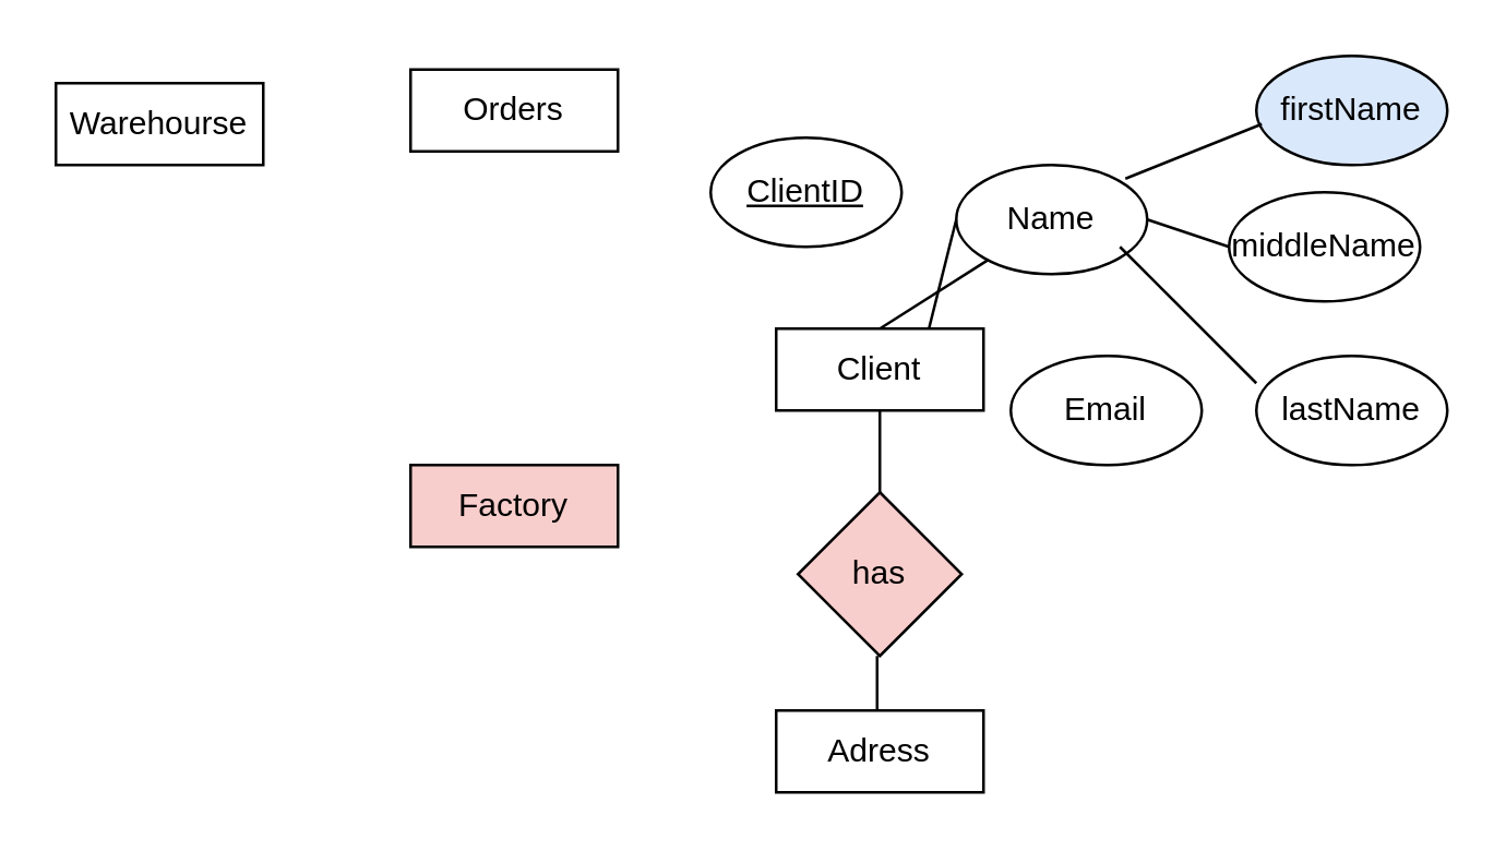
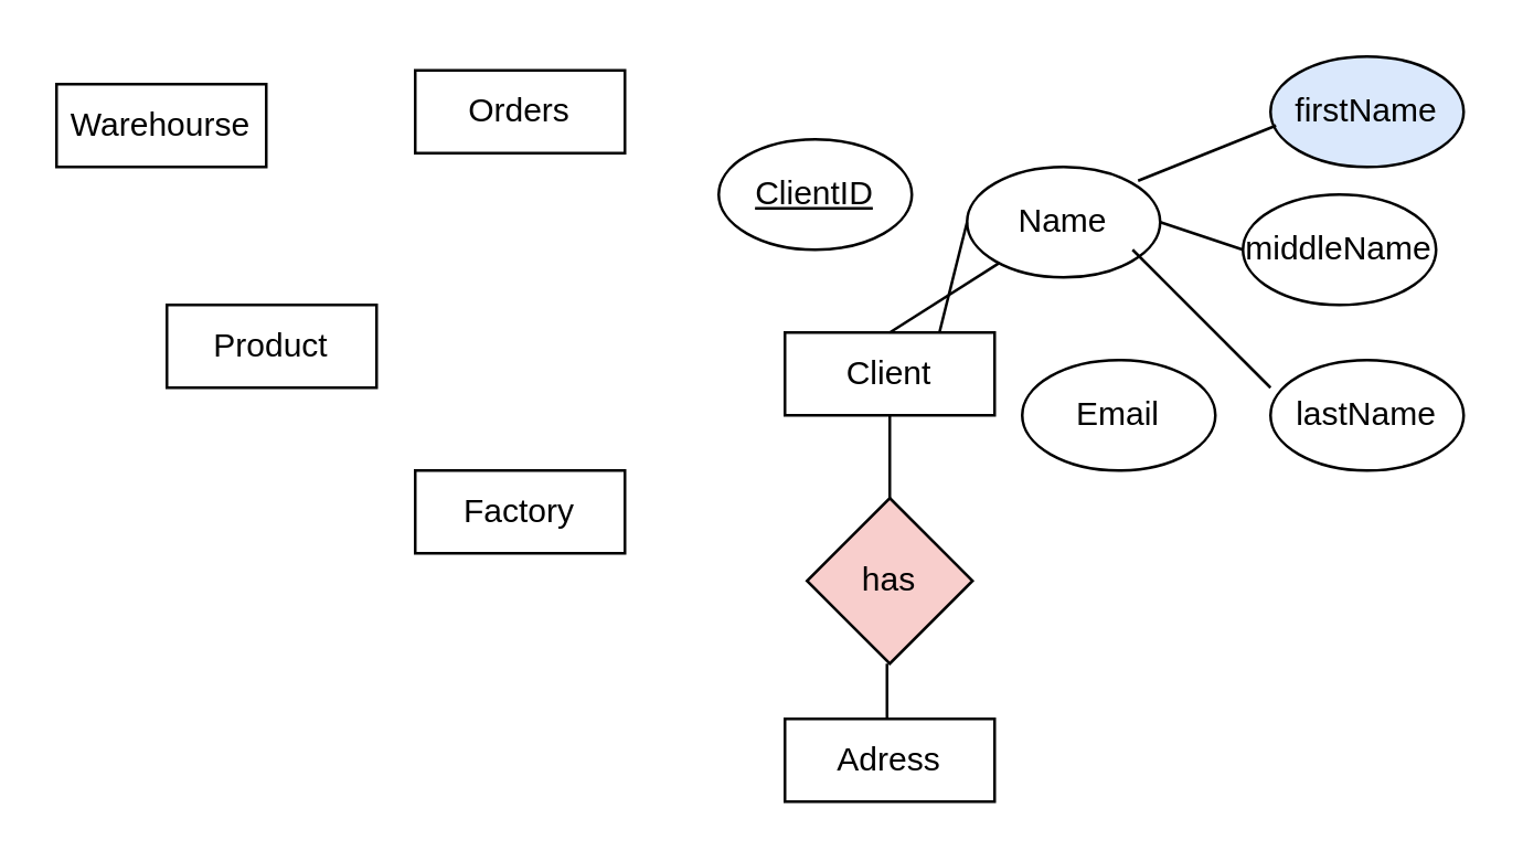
+ <mxCell id="15" value="Product" style="rounded=0;whiteSpace=wrap;html=1;" vertex="1" parent="1"><mxGeometry x="60" y="110" width="76" height="30" as="geometry" /></mxCell>
- <mxCell id="14" value="Factory" style="rounded=0;whiteSpace=wrap;html=1;fillColor=#f8cecc;" vertex="1" parent="1"><mxGeometry x="150" y="170" width="76" height="30" as="geometry" /></mxCell>
+ <mxCell id="14" value="Factory" style="rounded=0;whiteSpace=wrap;html=1;" vertex="1" parent="1"><mxGeometry x="150" y="170" width="76" height="30" as="geometry" /></mxCell>
